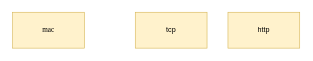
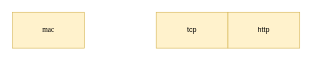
- <mxCell id="3" value="tcp" style="rounded=0;whiteSpace=wrap;html=1;fillColor=#fff2cc;strokeColor=#d6b656;" vertex="1" parent="1"><mxGeometry x="225" y="20" width="120" height="60" as="geometry" /></mxCell>
+ <mxCell id="3" value="tcp" style="rounded=0;whiteSpace=wrap;html=1;fillColor=#fff2cc;strokeColor=#d6b656;" vertex="1" parent="1"><mxGeometry x="260" width="120" height="60" as="geometry" y="20" /></mxCell>
